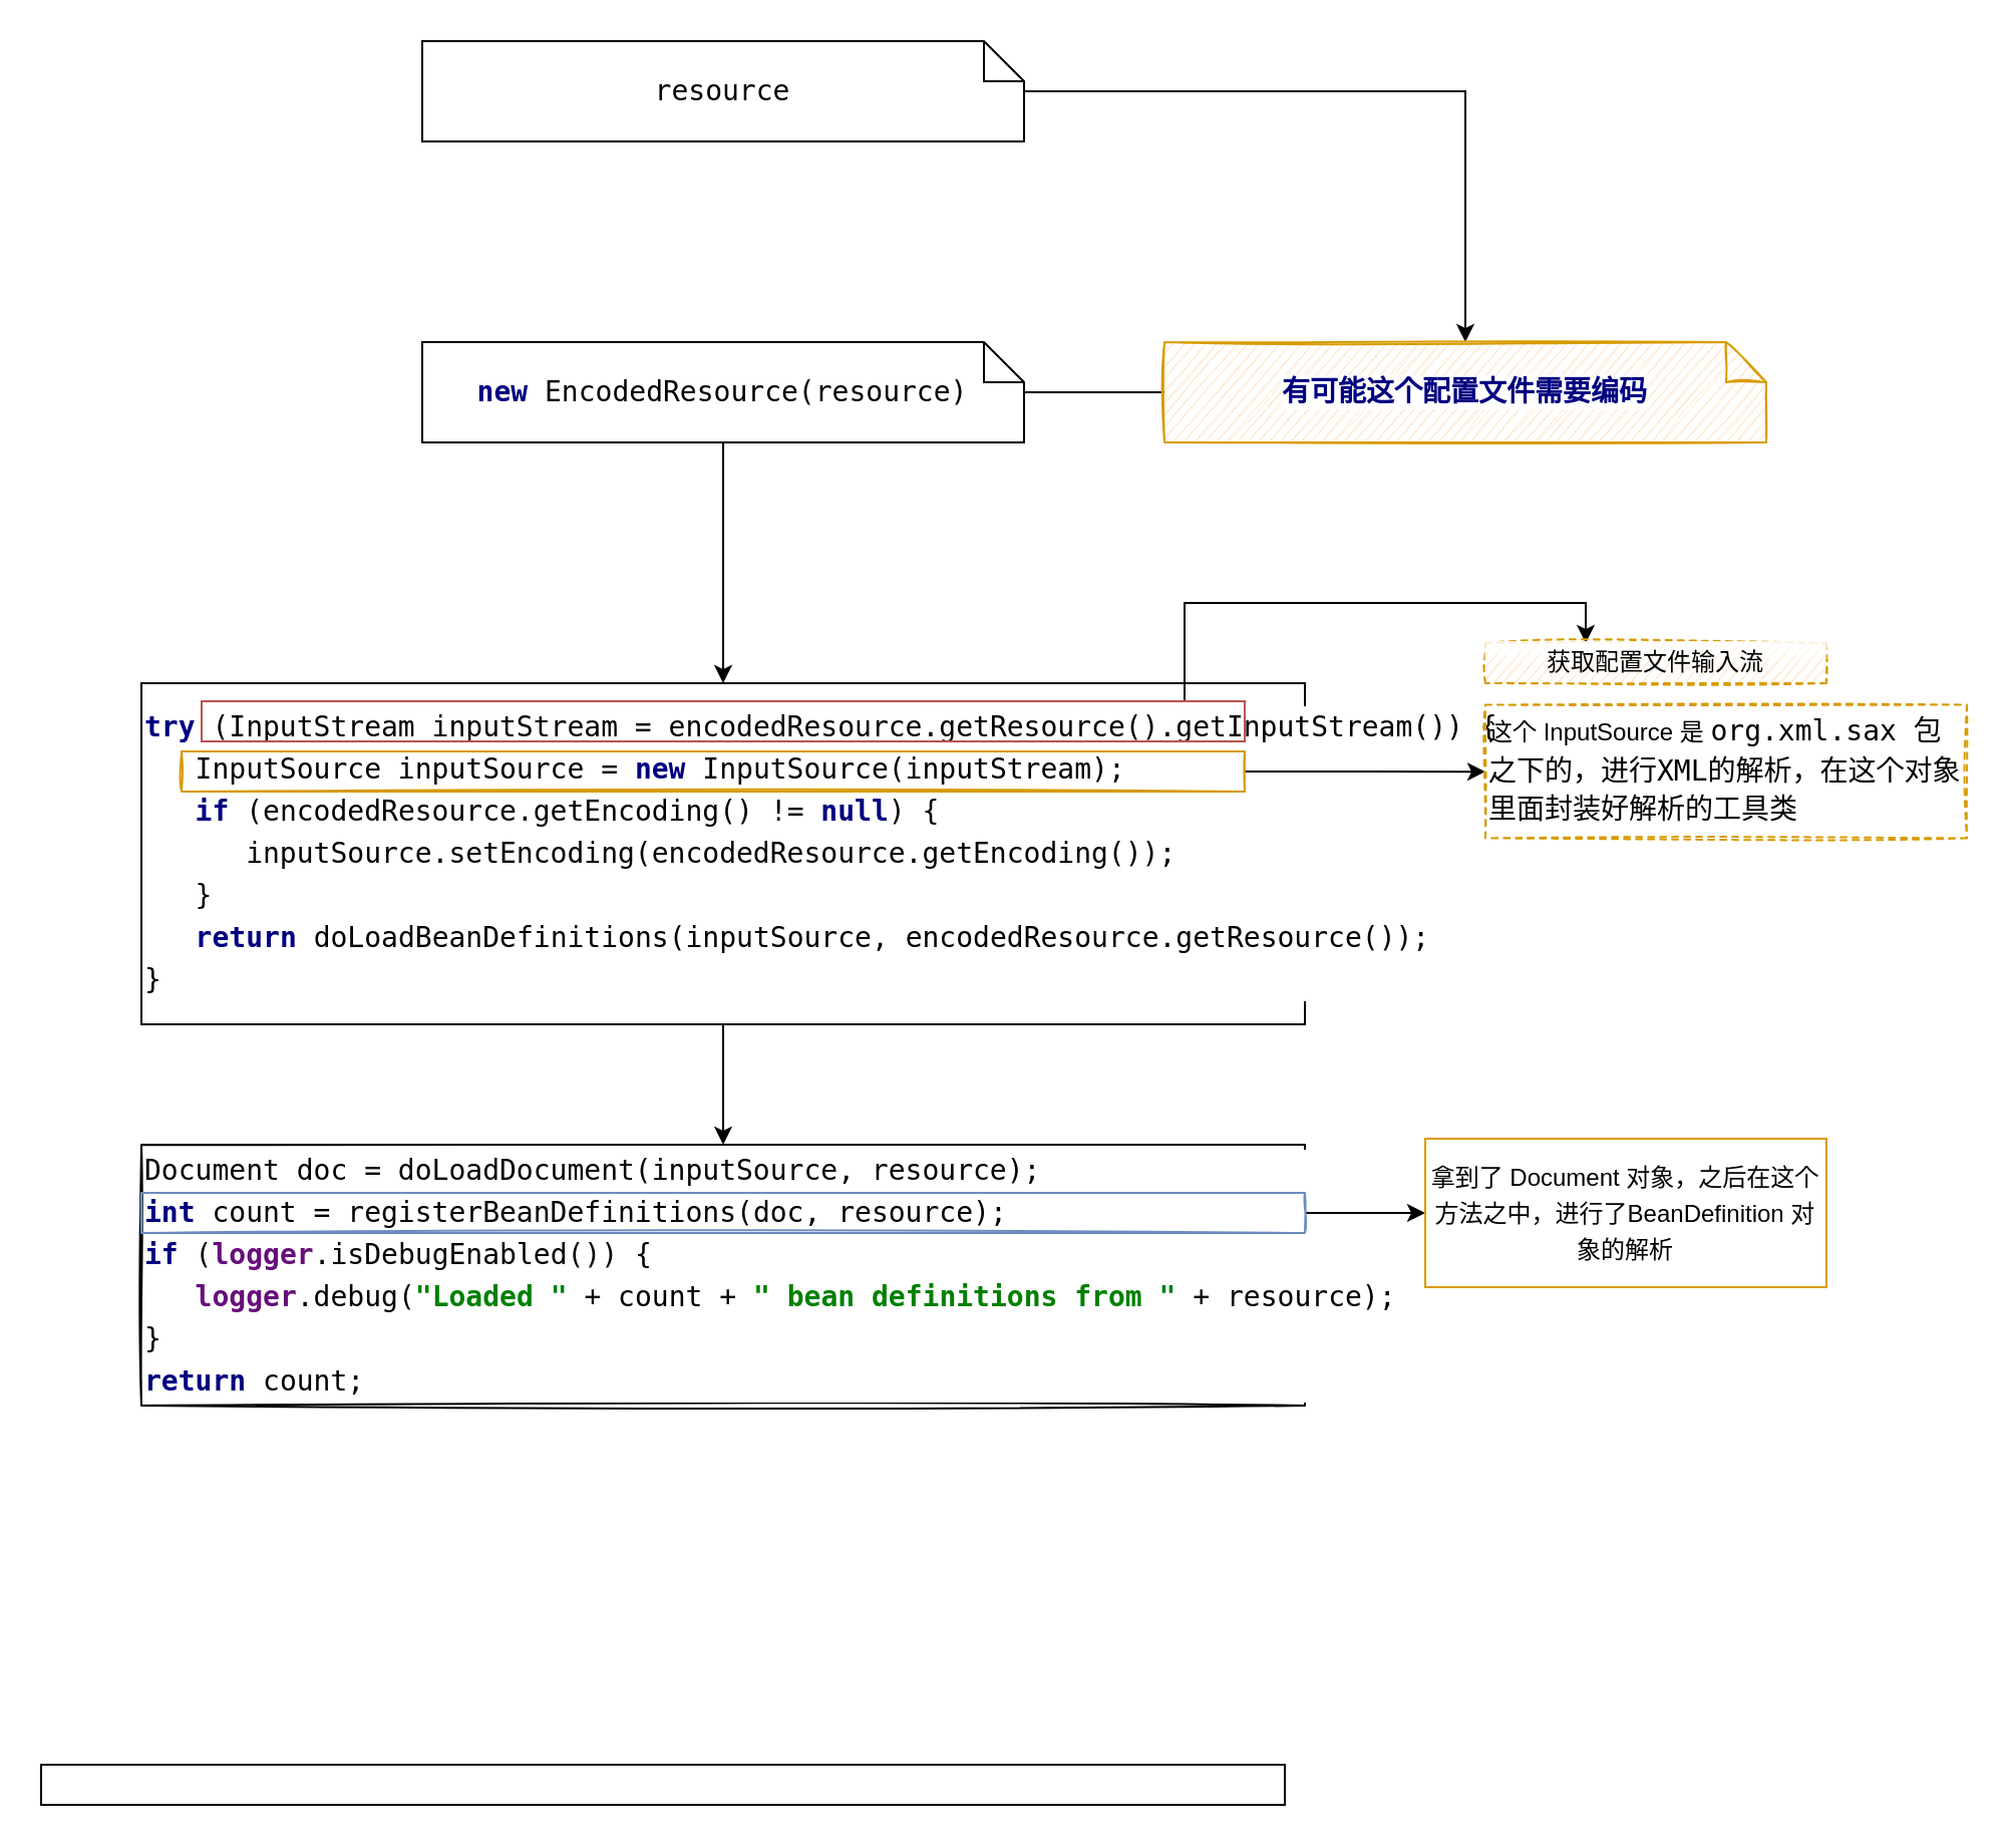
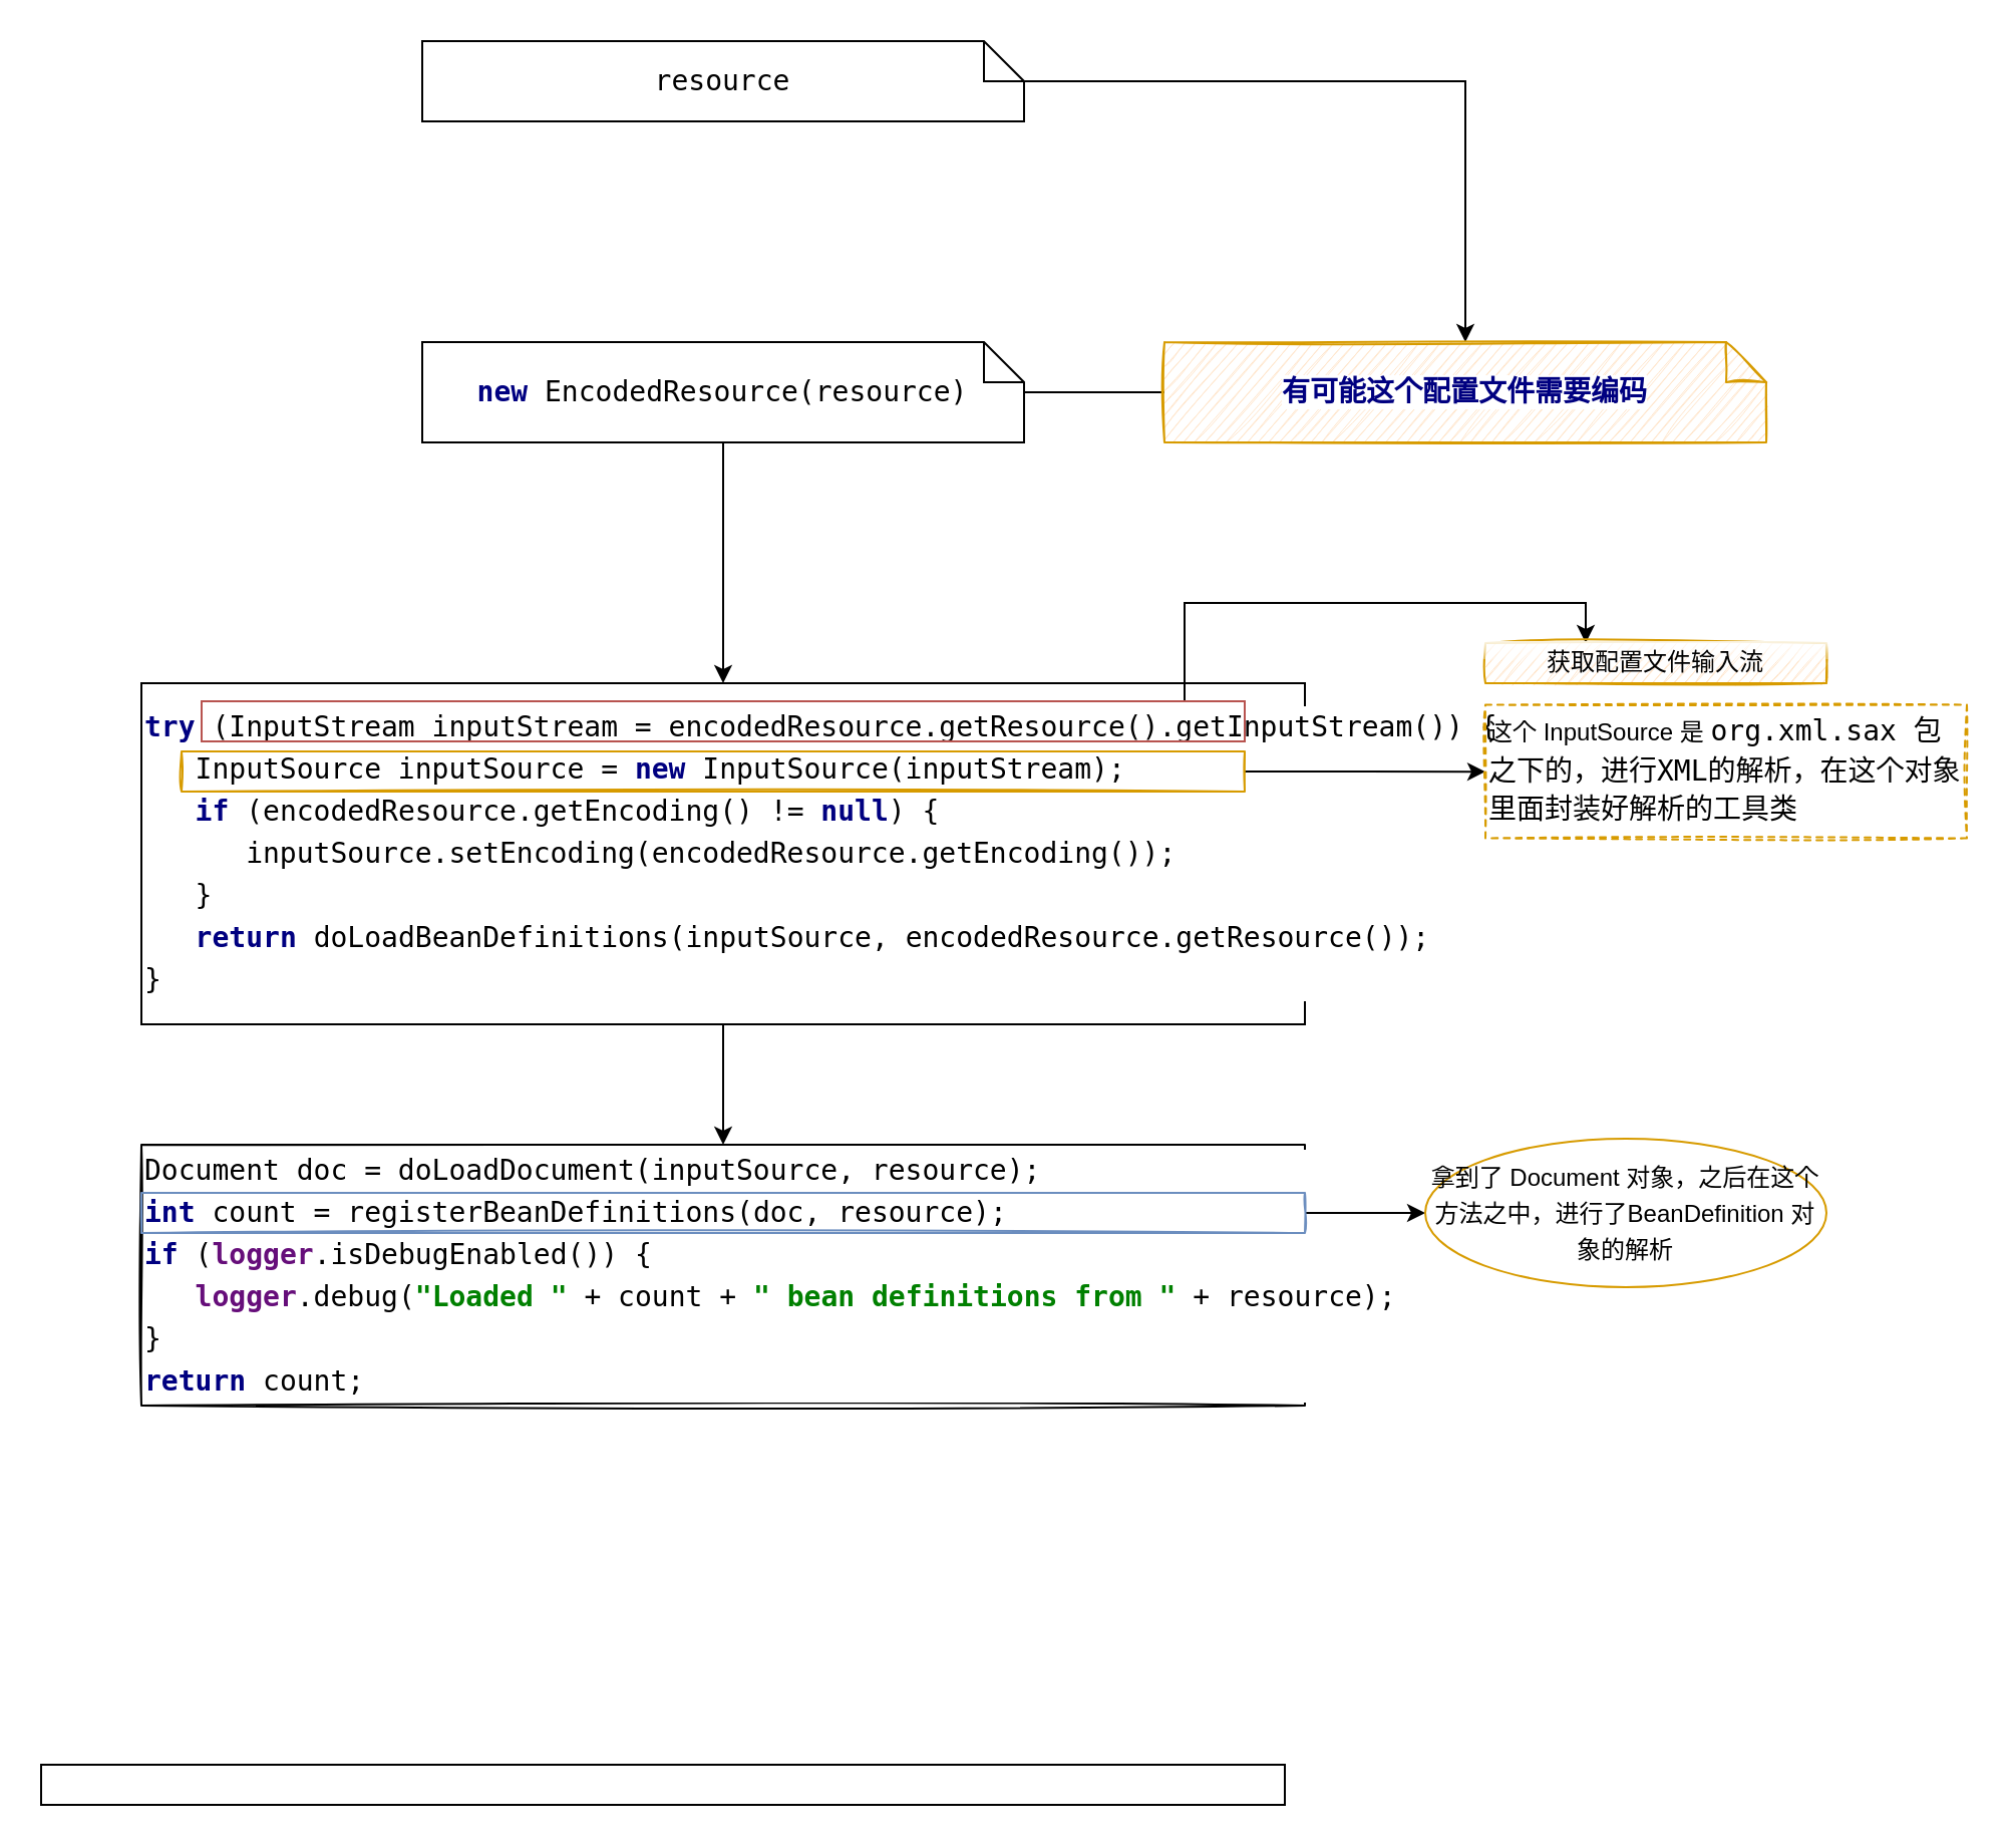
- <mxCell id="6" value="&lt;pre style=&quot;background-color: rgb(255 , 255 , 255) ; font-family: &amp;#34;fira code&amp;#34; , monospace ; font-size: 10.5pt&quot;&gt;resource&lt;/pre&gt;" style="shape=note;size=20;whiteSpace=wrap;html=1;" parent="1" vertex="1"><mxGeometry x="210" y="20" width="300" height="50" as="geometry" /></mxCell>
+ <mxCell id="6" value="&lt;pre style=&quot;background-color: rgb(255 , 255 , 255) ; font-family: &amp;#34;fira code&amp;#34; , monospace ; font-size: 10.5pt&quot;&gt;resource&lt;/pre&gt;" style="shape=note;size=20;whiteSpace=wrap;html=1;" parent="1" vertex="1"><mxGeometry x="210" y="20" width="300" height="40" as="geometry" /></mxCell>
- <mxCell id="18" value="获取配置文件输入流" style="rounded=0;whiteSpace=wrap;html=1;shadow=0;glass=1;sketch=1;fillColor=#ffe6cc;strokeColor=#d79b00;dashed=1;" parent="1" vertex="1"><mxGeometry x="740" y="320" width="170" height="20" as="geometry" /></mxCell>
+ <mxCell id="18" value="获取配置文件输入流" style="rounded=0;whiteSpace=wrap;html=1;shadow=0;glass=1;sketch=1;fillColor=#ffe6cc;strokeColor=#d79b00;" parent="1" vertex="1"><mxGeometry x="740" y="320" width="170" height="20" as="geometry" /></mxCell>
- <mxCell id="15" value="&lt;p style=&quot;line-height: 1.5&quot;&gt;拿到了 Document 对象，之后在这个方法之中，进行了BeanDefinition 对象的解析&lt;/p&gt;" style="whiteSpace=wrap;html=1;fillColor=none;rounded=0;shadow=0;glass=1;sketch=0;strokeColor=#d79b00;gradientColor=#ffffff;" parent="1" vertex="1"><mxGeometry x="710" y="567" width="200" height="74" as="geometry" /></mxCell>
+ <mxCell id="15" value="&lt;p style=&quot;line-height: 1.5&quot;&gt;拿到了 Document 对象，之后在这个方法之中，进行了BeanDefinition 对象的解析&lt;/p&gt;" style="ellipse;whiteSpace=wrap;html=1;fillColor=none;shadow=0;glass=1;sketch=0;strokeColor=#d79b00;gradientColor=#ffffff;" parent="1" vertex="1"><mxGeometry x="710" y="567" width="200" height="74" as="geometry" /></mxCell>
